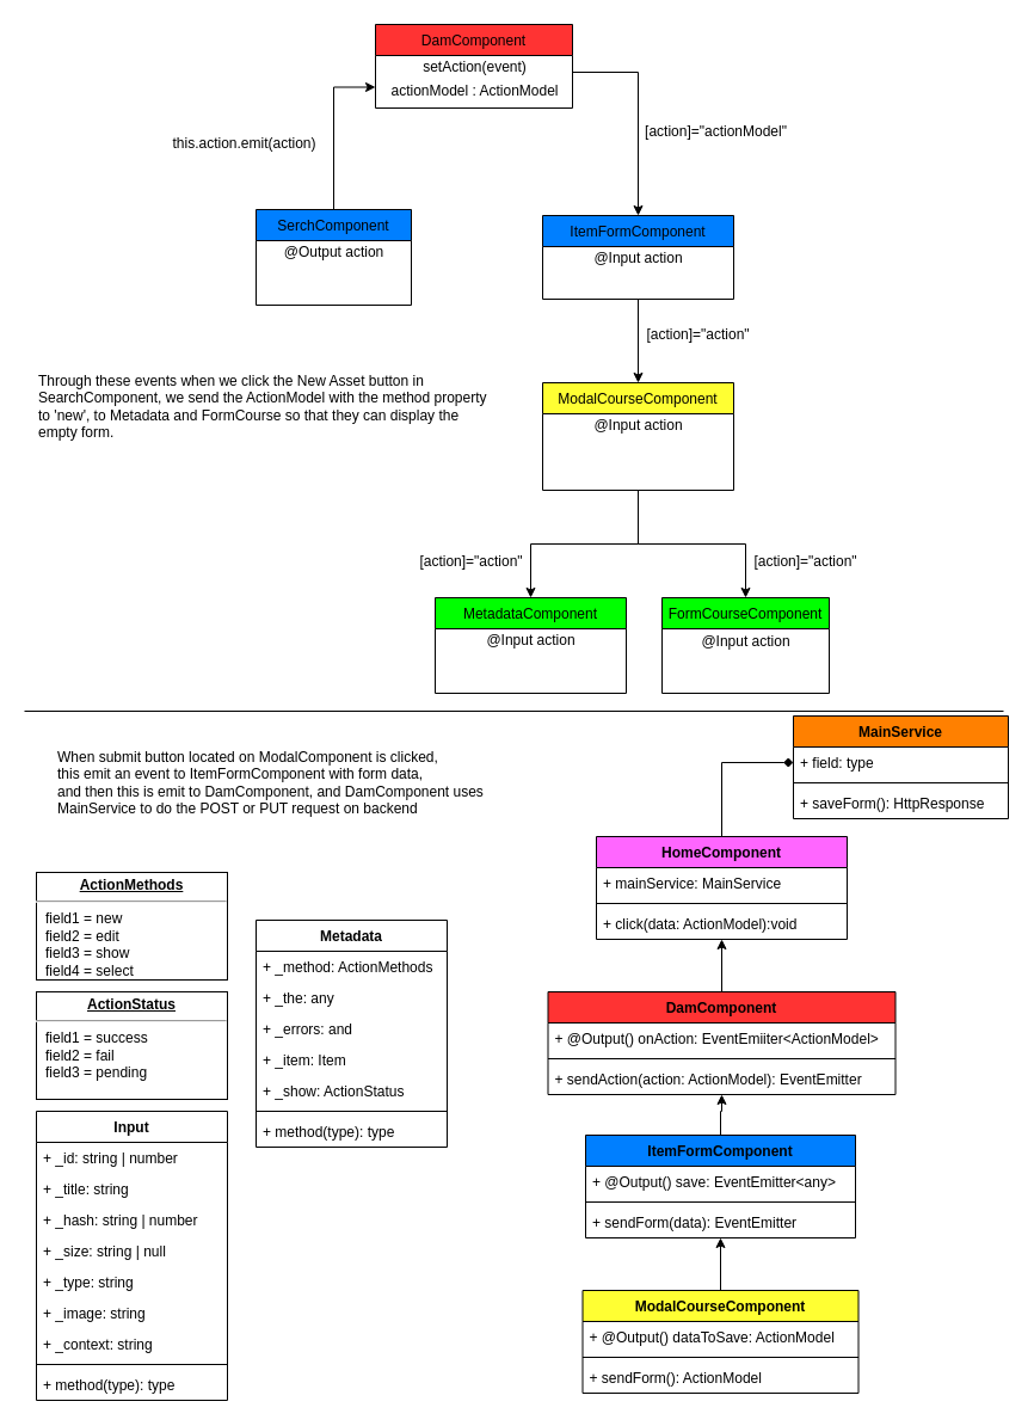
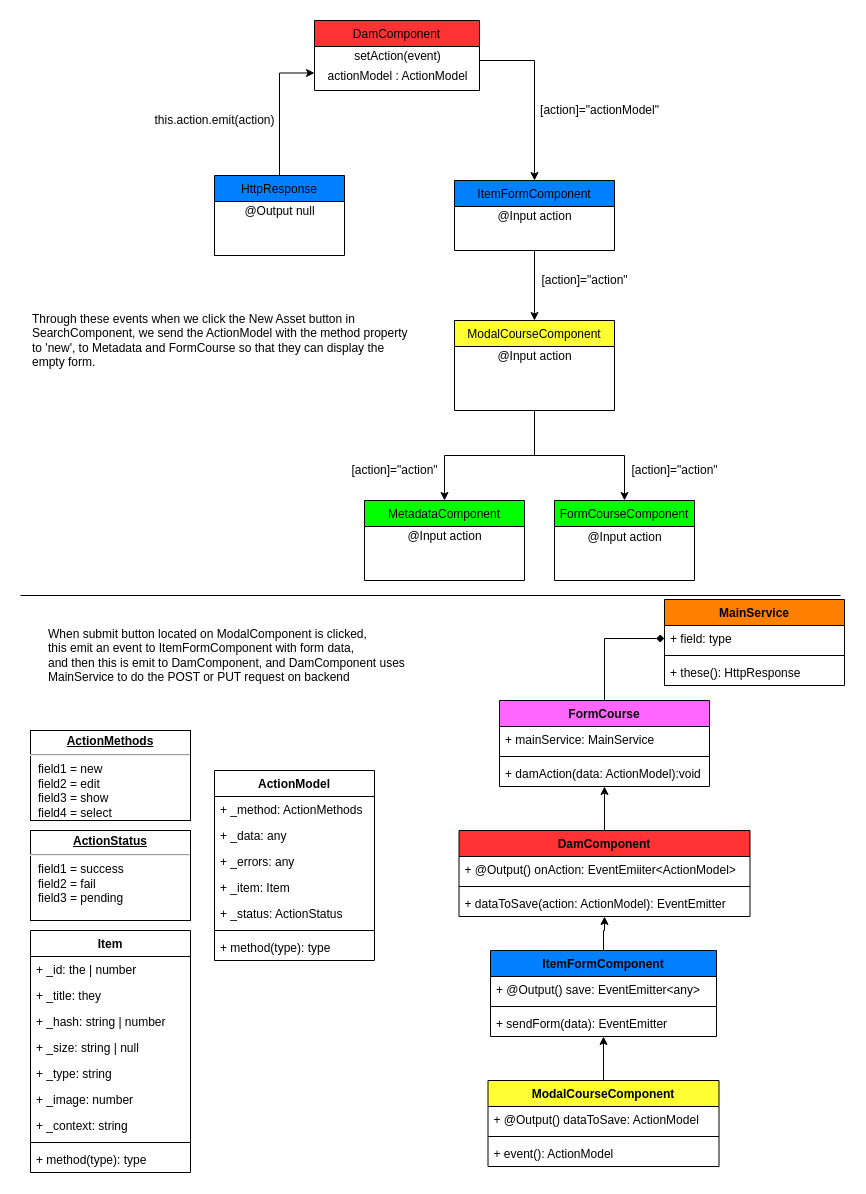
- <mxCell id="20" value="this.action.emit(action)" style="text;html=1;align=center;verticalAlign=middle;resizable=0;points=[];autosize=1;" parent="1" vertex="1"><mxGeometry x="134" y="110" width="140" height="20" as="geometry" /></mxCell>
+ <mxCell id="20" value="this.action.emit(action)" style="text;html=1;align=center;verticalAlign=middle;resizable=0;points=[];autosize=1;" parent="1" vertex="1"><mxGeometry x="144" y="110" width="140" height="20" as="geometry" /></mxCell>
- <mxCell id="6" value="SerchComponent" style="swimlane;fontStyle=0;align=center;verticalAlign=top;childLayout=stackLayout;horizontal=1;startSize=26;horizontalStack=0;resizeParent=1;resizeLast=0;collapsible=1;marginBottom=0;rounded=0;shadow=0;strokeWidth=1;fillColor=#007FFF;" parent="1" vertex="1"><mxGeometry x="214" y="175" width="130" height="80" as="geometry"><mxRectangle x="130" y="380" width="160" height="26" as="alternateBounds" /></mxGeometry></mxCell>
+ <mxCell id="6" value="HttpResponse" style="swimlane;fontStyle=0;align=center;verticalAlign=top;childLayout=stackLayout;horizontal=1;startSize=26;horizontalStack=0;resizeParent=1;resizeLast=0;collapsible=1;marginBottom=0;rounded=0;shadow=0;strokeWidth=1;fillColor=#007FFF;" parent="1" vertex="1"><mxGeometry x="214" y="175" width="130" height="80" as="geometry"><mxRectangle x="130" y="380" width="160" height="26" as="alternateBounds" /></mxGeometry></mxCell>
- <mxCell id="7" value="@Output action" style="text;html=1;align=center;verticalAlign=middle;resizable=0;points=[];autosize=1;" parent="6" vertex="1"><mxGeometry y="26" width="130" height="20" as="geometry" /></mxCell>
+ <mxCell id="7" value="@Output null" style="text;html=1;align=center;verticalAlign=middle;resizable=0;points=[];autosize=1;" parent="6" vertex="1"><mxGeometry y="26" width="130" height="20" as="geometry" /></mxCell>
- <mxCell id="55" value="+ saveForm(): HttpResponse" style="text;strokeColor=none;fillColor=none;align=left;verticalAlign=top;spacingLeft=4;spacingRight=4;overflow=hidden;rotatable=0;points=[[0,0.5],[1,0.5]];portConstraint=eastwest;" parent="52" vertex="1"><mxGeometry y="60" width="180" height="26" as="geometry" /></mxCell>
+ <mxCell id="55" value="+ these(): HttpResponse" style="text;strokeColor=none;fillColor=none;align=left;verticalAlign=top;spacingLeft=4;spacingRight=4;overflow=hidden;rotatable=0;points=[[0,0.5],[1,0.5]];portConstraint=eastwest;" parent="52" vertex="1"><mxGeometry y="60" width="180" height="26" as="geometry" /></mxCell>
- <mxCell id="48" value="HomeComponent" style="swimlane;fontStyle=1;align=center;verticalAlign=top;childLayout=stackLayout;horizontal=1;startSize=26;horizontalStack=0;resizeParent=1;resizeParentMax=0;resizeLast=0;collapsible=1;marginBottom=0;fillColor=#FF66FF;" parent="1" vertex="1"><mxGeometry x="499" y="700" width="210" height="86" as="geometry" /></mxCell>
+ <mxCell id="48" value="FormCourse" style="swimlane;fontStyle=1;align=center;verticalAlign=top;childLayout=stackLayout;horizontal=1;startSize=26;horizontalStack=0;resizeParent=1;resizeParentMax=0;resizeLast=0;collapsible=1;marginBottom=0;fillColor=#FF66FF;" parent="1" vertex="1"><mxGeometry x="499" y="700" width="210" height="86" as="geometry" /></mxCell>
- <mxCell id="51" value="+ click(data: ActionModel):void" style="text;strokeColor=none;fillColor=none;align=left;verticalAlign=top;spacingLeft=4;spacingRight=4;overflow=hidden;rotatable=0;points=[[0,0.5],[1,0.5]];portConstraint=eastwest;" parent="48" vertex="1"><mxGeometry y="60" width="210" height="26" as="geometry" /></mxCell>
+ <mxCell id="51" value="+ damAction(data: ActionModel):void" style="text;strokeColor=none;fillColor=none;align=left;verticalAlign=top;spacingLeft=4;spacingRight=4;overflow=hidden;rotatable=0;points=[[0,0.5],[1,0.5]];portConstraint=eastwest;" parent="48" vertex="1"><mxGeometry y="60" width="210" height="26" as="geometry" /></mxCell>
- <mxCell id="26" value="Metadata" style="swimlane;fontStyle=1;align=center;verticalAlign=top;childLayout=stackLayout;horizontal=1;startSize=26;horizontalStack=0;resizeParent=1;resizeParentMax=0;resizeLast=0;collapsible=1;marginBottom=0;" parent="1" vertex="1"><mxGeometry x="214" y="770" width="160" height="190" as="geometry" /></mxCell>
+ <mxCell id="26" value="ActionModel" style="swimlane;fontStyle=1;align=center;verticalAlign=top;childLayout=stackLayout;horizontal=1;startSize=26;horizontalStack=0;resizeParent=1;resizeParentMax=0;resizeLast=0;collapsible=1;marginBottom=0;" parent="1" vertex="1"><mxGeometry x="214" y="770" width="160" height="190" as="geometry" /></mxCell>
- <mxCell id="28" value="+ _the: any&#10;" style="text;strokeColor=none;fillColor=none;align=left;verticalAlign=top;spacingLeft=4;spacingRight=4;overflow=hidden;rotatable=0;points=[[0,0.5],[1,0.5]];portConstraint=eastwest;" parent="26" vertex="1"><mxGeometry y="52" width="160" height="26" as="geometry" /></mxCell>
+ <mxCell id="28" value="+ _data: any&#10;" style="text;strokeColor=none;fillColor=none;align=left;verticalAlign=top;spacingLeft=4;spacingRight=4;overflow=hidden;rotatable=0;points=[[0,0.5],[1,0.5]];portConstraint=eastwest;" parent="26" vertex="1"><mxGeometry y="52" width="160" height="26" as="geometry" /></mxCell>
- <mxCell id="29" value="+ _errors: and&#10;" style="text;strokeColor=none;fillColor=none;align=left;verticalAlign=top;spacingLeft=4;spacingRight=4;overflow=hidden;rotatable=0;points=[[0,0.5],[1,0.5]];portConstraint=eastwest;" parent="26" vertex="1"><mxGeometry y="78" width="160" height="26" as="geometry" /></mxCell>
+ <mxCell id="29" value="+ _errors: any&#10;" style="text;strokeColor=none;fillColor=none;align=left;verticalAlign=top;spacingLeft=4;spacingRight=4;overflow=hidden;rotatable=0;points=[[0,0.5],[1,0.5]];portConstraint=eastwest;" parent="26" vertex="1"><mxGeometry y="78" width="160" height="26" as="geometry" /></mxCell>
- <mxCell id="60" value="+ sendAction(action: ActionModel): EventEmitter" style="text;strokeColor=none;fillColor=none;align=left;verticalAlign=top;spacingLeft=4;spacingRight=4;overflow=hidden;rotatable=0;points=[[0,0.5],[1,0.5]];portConstraint=eastwest;" parent="57" vertex="1"><mxGeometry y="60" width="291" height="26" as="geometry" /></mxCell>
+ <mxCell id="60" value="+ dataToSave(action: ActionModel): EventEmitter" style="text;strokeColor=none;fillColor=none;align=left;verticalAlign=top;spacingLeft=4;spacingRight=4;overflow=hidden;rotatable=0;points=[[0,0.5],[1,0.5]];portConstraint=eastwest;" parent="57" vertex="1"><mxGeometry y="60" width="291" height="26" as="geometry" /></mxCell>
- <mxCell id="31" value="+ _show: ActionStatus&#10;" style="text;strokeColor=none;fillColor=none;align=left;verticalAlign=top;spacingLeft=4;spacingRight=4;overflow=hidden;rotatable=0;points=[[0,0.5],[1,0.5]];portConstraint=eastwest;" parent="26" vertex="1"><mxGeometry y="130" width="160" height="26" as="geometry" /></mxCell>
+ <mxCell id="31" value="+ _status: ActionStatus&#10;" style="text;strokeColor=none;fillColor=none;align=left;verticalAlign=top;spacingLeft=4;spacingRight=4;overflow=hidden;rotatable=0;points=[[0,0.5],[1,0.5]];portConstraint=eastwest;" parent="26" vertex="1"><mxGeometry y="130" width="160" height="26" as="geometry" /></mxCell>
- <mxCell id="35" value="Input" style="swimlane;fontStyle=1;align=center;verticalAlign=top;childLayout=stackLayout;horizontal=1;startSize=26;horizontalStack=0;resizeParent=1;resizeParentMax=0;resizeLast=0;collapsible=1;marginBottom=0;" parent="1" vertex="1"><mxGeometry x="30" y="930" width="160" height="242" as="geometry" /></mxCell>
+ <mxCell id="35" value="Item" style="swimlane;fontStyle=1;align=center;verticalAlign=top;childLayout=stackLayout;horizontal=1;startSize=26;horizontalStack=0;resizeParent=1;resizeParentMax=0;resizeLast=0;collapsible=1;marginBottom=0;" parent="1" vertex="1"><mxGeometry x="30" y="930" width="160" height="242" as="geometry" /></mxCell>
- <mxCell id="36" value="+ _id: string | number" style="text;strokeColor=none;fillColor=none;align=left;verticalAlign=top;spacingLeft=4;spacingRight=4;overflow=hidden;rotatable=0;points=[[0,0.5],[1,0.5]];portConstraint=eastwest;" parent="35" vertex="1"><mxGeometry y="26" width="160" height="26" as="geometry" /></mxCell>
+ <mxCell id="36" value="+ _id: the | number" style="text;strokeColor=none;fillColor=none;align=left;verticalAlign=top;spacingLeft=4;spacingRight=4;overflow=hidden;rotatable=0;points=[[0,0.5],[1,0.5]];portConstraint=eastwest;" parent="35" vertex="1"><mxGeometry y="26" width="160" height="26" as="geometry" /></mxCell>
- <mxCell id="37" value="+ _title: string" style="text;strokeColor=none;fillColor=none;align=left;verticalAlign=top;spacingLeft=4;spacingRight=4;overflow=hidden;rotatable=0;points=[[0,0.5],[1,0.5]];portConstraint=eastwest;" parent="35" vertex="1"><mxGeometry y="52" width="160" height="26" as="geometry" /></mxCell>
+ <mxCell id="37" value="+ _title: they" style="text;strokeColor=none;fillColor=none;align=left;verticalAlign=top;spacingLeft=4;spacingRight=4;overflow=hidden;rotatable=0;points=[[0,0.5],[1,0.5]];portConstraint=eastwest;" parent="35" vertex="1"><mxGeometry y="52" width="160" height="26" as="geometry" /></mxCell>
- <mxCell id="41" value="+ _image: string" style="text;strokeColor=none;fillColor=none;align=left;verticalAlign=top;spacingLeft=4;spacingRight=4;overflow=hidden;rotatable=0;points=[[0,0.5],[1,0.5]];portConstraint=eastwest;" parent="35" vertex="1"><mxGeometry y="156" width="160" height="26" as="geometry" /></mxCell>
+ <mxCell id="41" value="+ _image: number" style="text;strokeColor=none;fillColor=none;align=left;verticalAlign=top;spacingLeft=4;spacingRight=4;overflow=hidden;rotatable=0;points=[[0,0.5],[1,0.5]];portConstraint=eastwest;" parent="35" vertex="1"><mxGeometry y="156" width="160" height="26" as="geometry" /></mxCell>
- <mxCell id="70" value="+ sendForm(): ActionModel" style="text;strokeColor=none;fillColor=none;align=left;verticalAlign=top;spacingLeft=4;spacingRight=4;overflow=hidden;rotatable=0;points=[[0,0.5],[1,0.5]];portConstraint=eastwest;" parent="67" vertex="1"><mxGeometry y="60" width="231" height="26" as="geometry" /></mxCell>
+ <mxCell id="70" value="+ event(): ActionModel" style="text;strokeColor=none;fillColor=none;align=left;verticalAlign=top;spacingLeft=4;spacingRight=4;overflow=hidden;rotatable=0;points=[[0,0.5],[1,0.5]];portConstraint=eastwest;" parent="67" vertex="1"><mxGeometry y="60" width="231" height="26" as="geometry" /></mxCell>
